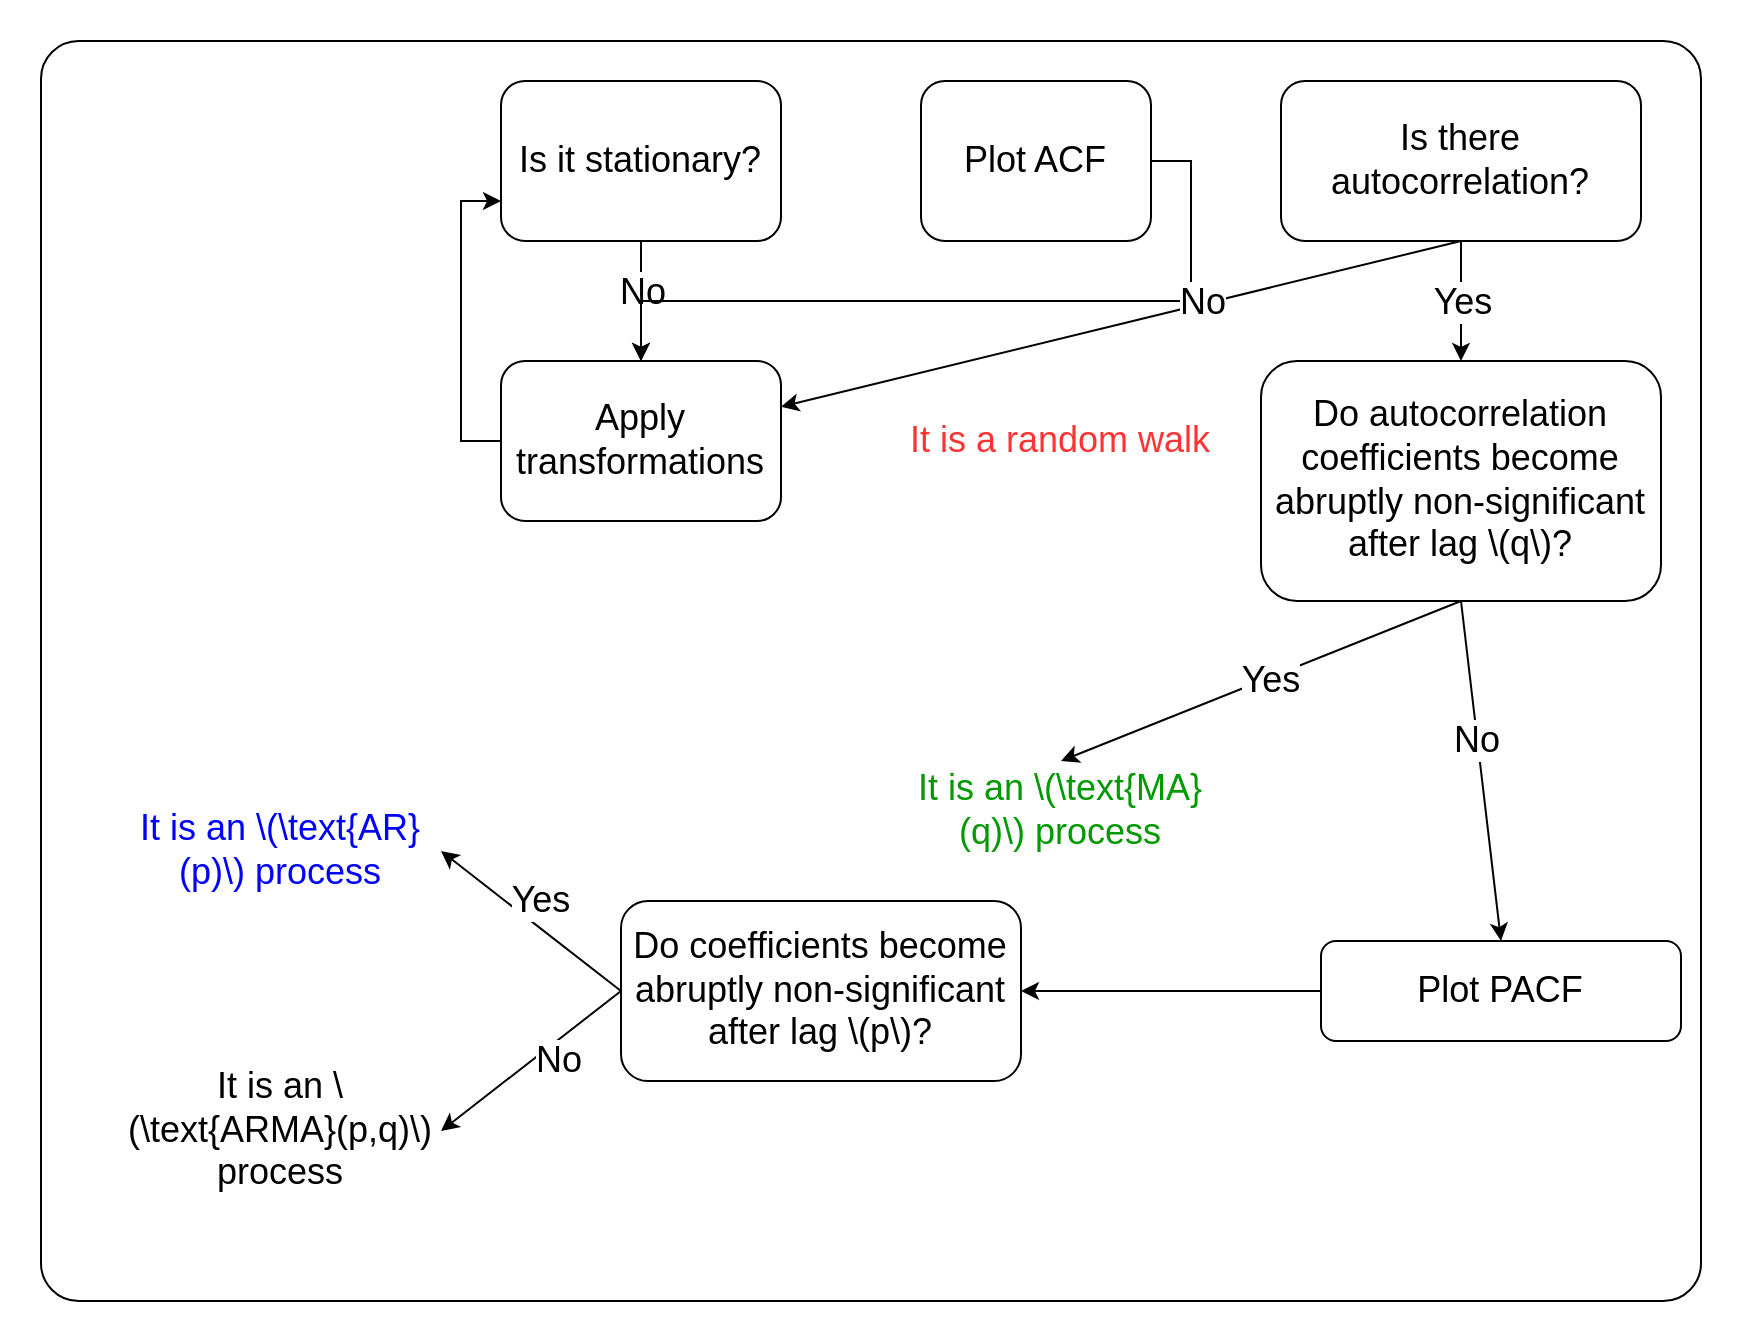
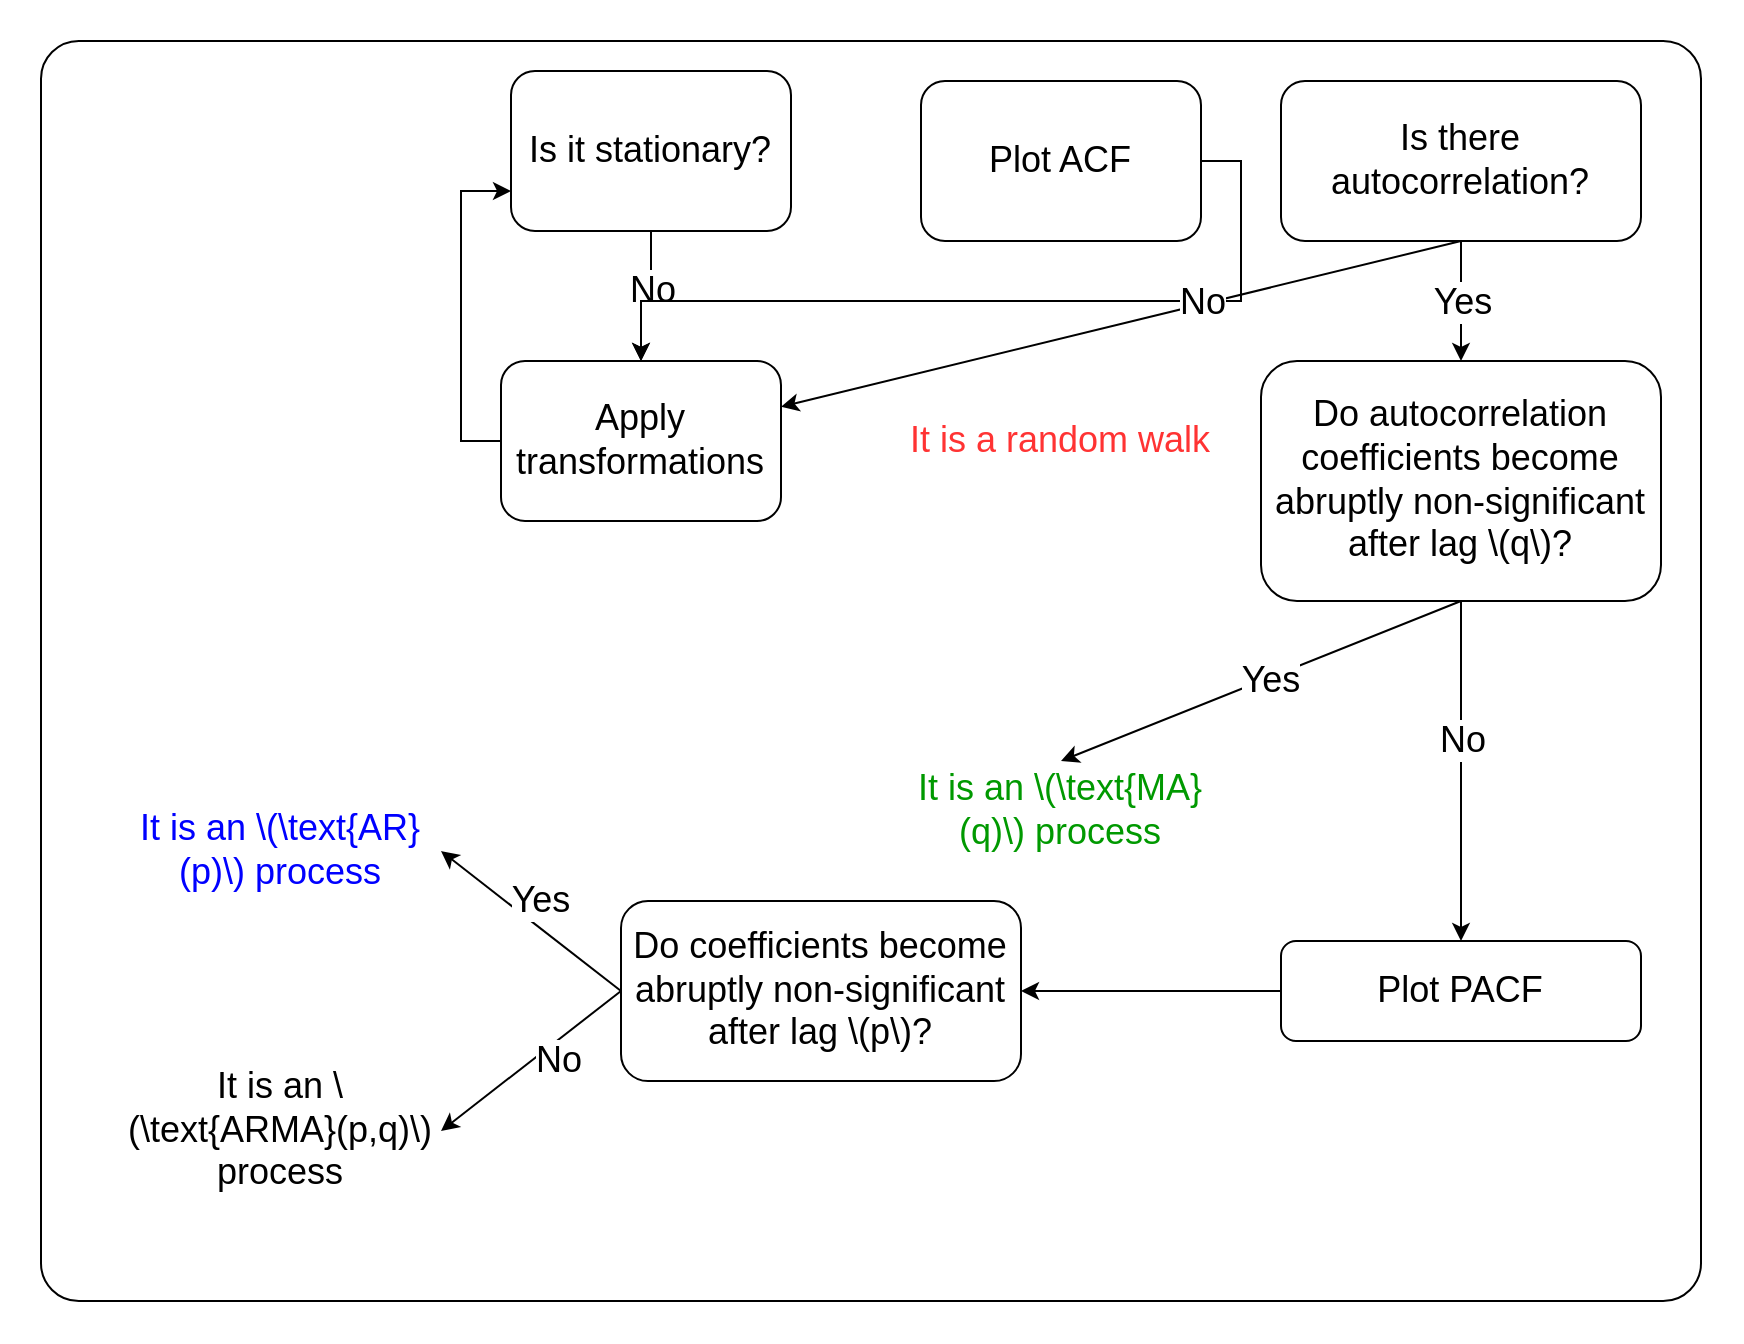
- <mxCell id="5" value="&lt;font style=&quot;font-size: 18px;&quot;&gt;Is it stationary?&lt;/font&gt;" style="rounded=1;whiteSpace=wrap;html=1;" parent="1" vertex="1"><mxGeometry x="250" y="40" width="140" height="80" as="geometry" /></mxCell>
+ <mxCell id="5" value="&lt;font style=&quot;font-size: 18px;&quot;&gt;Is it stationary?&lt;/font&gt;" style="rounded=1;whiteSpace=wrap;html=1;" parent="1" vertex="1"><mxGeometry x="255" y="35" width="140" height="80" as="geometry" /></mxCell>
- <mxCell id="7" value="&lt;font style=&quot;font-size: 18px;&quot;&gt;Plot ACF&lt;/font&gt;" style="rounded=1;whiteSpace=wrap;html=1;" parent="1" vertex="1"><mxGeometry x="460" y="40" width="115" height="80" as="geometry" /></mxCell>
+ <mxCell id="7" value="&lt;font style=&quot;font-size: 18px;&quot;&gt;Plot ACF&lt;/font&gt;" style="rounded=1;whiteSpace=wrap;html=1;" parent="1" vertex="1"><mxGeometry x="460" y="40" width="140" height="80" as="geometry" /></mxCell>
- <mxCell id="22" value="&lt;font style=&quot;font-size: 18px;&quot;&gt;Plot PACF&lt;/font&gt;" style="rounded=1;whiteSpace=wrap;html=1;" parent="1" vertex="1"><mxGeometry x="660" y="470" width="180" height="50" as="geometry" /></mxCell>
+ <mxCell id="22" value="&lt;font style=&quot;font-size: 18px;&quot;&gt;Plot PACF&lt;/font&gt;" style="rounded=1;whiteSpace=wrap;html=1;" parent="1" vertex="1"><mxGeometry x="640" y="470" width="180" height="50" as="geometry" /></mxCell>
